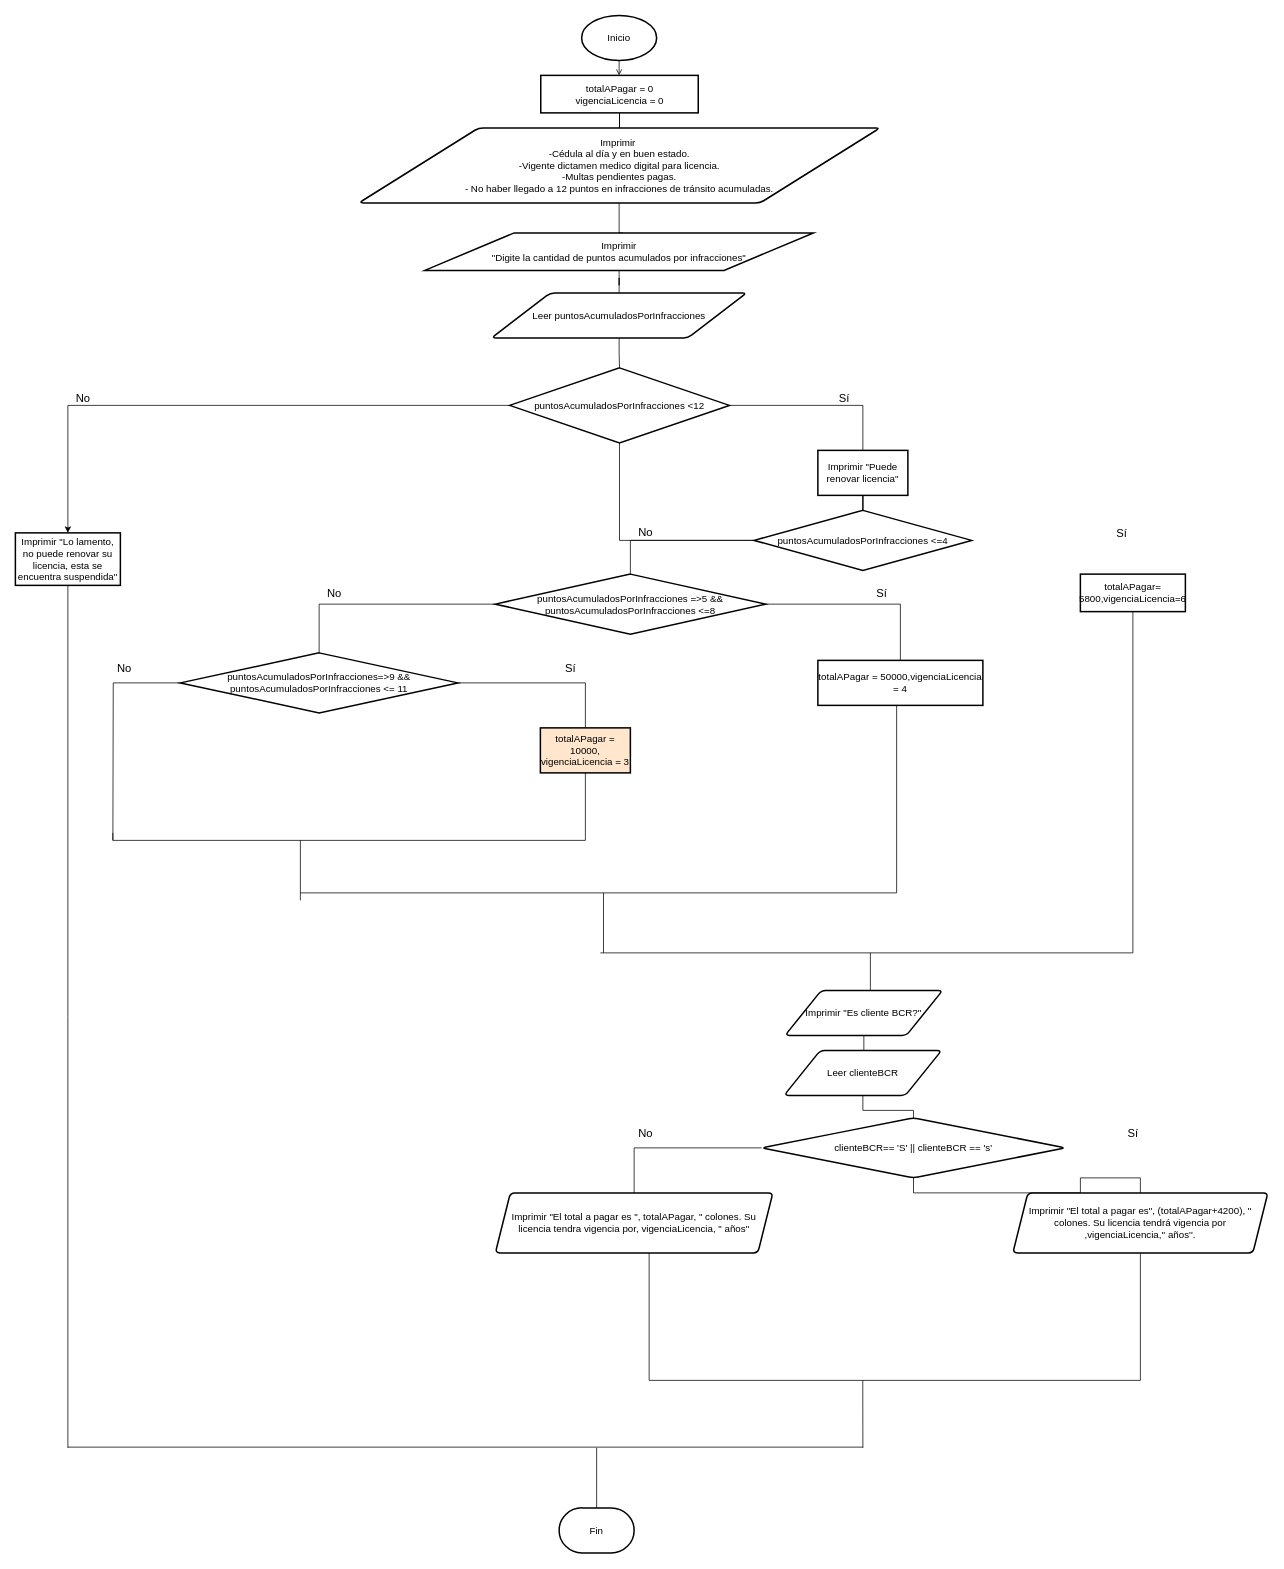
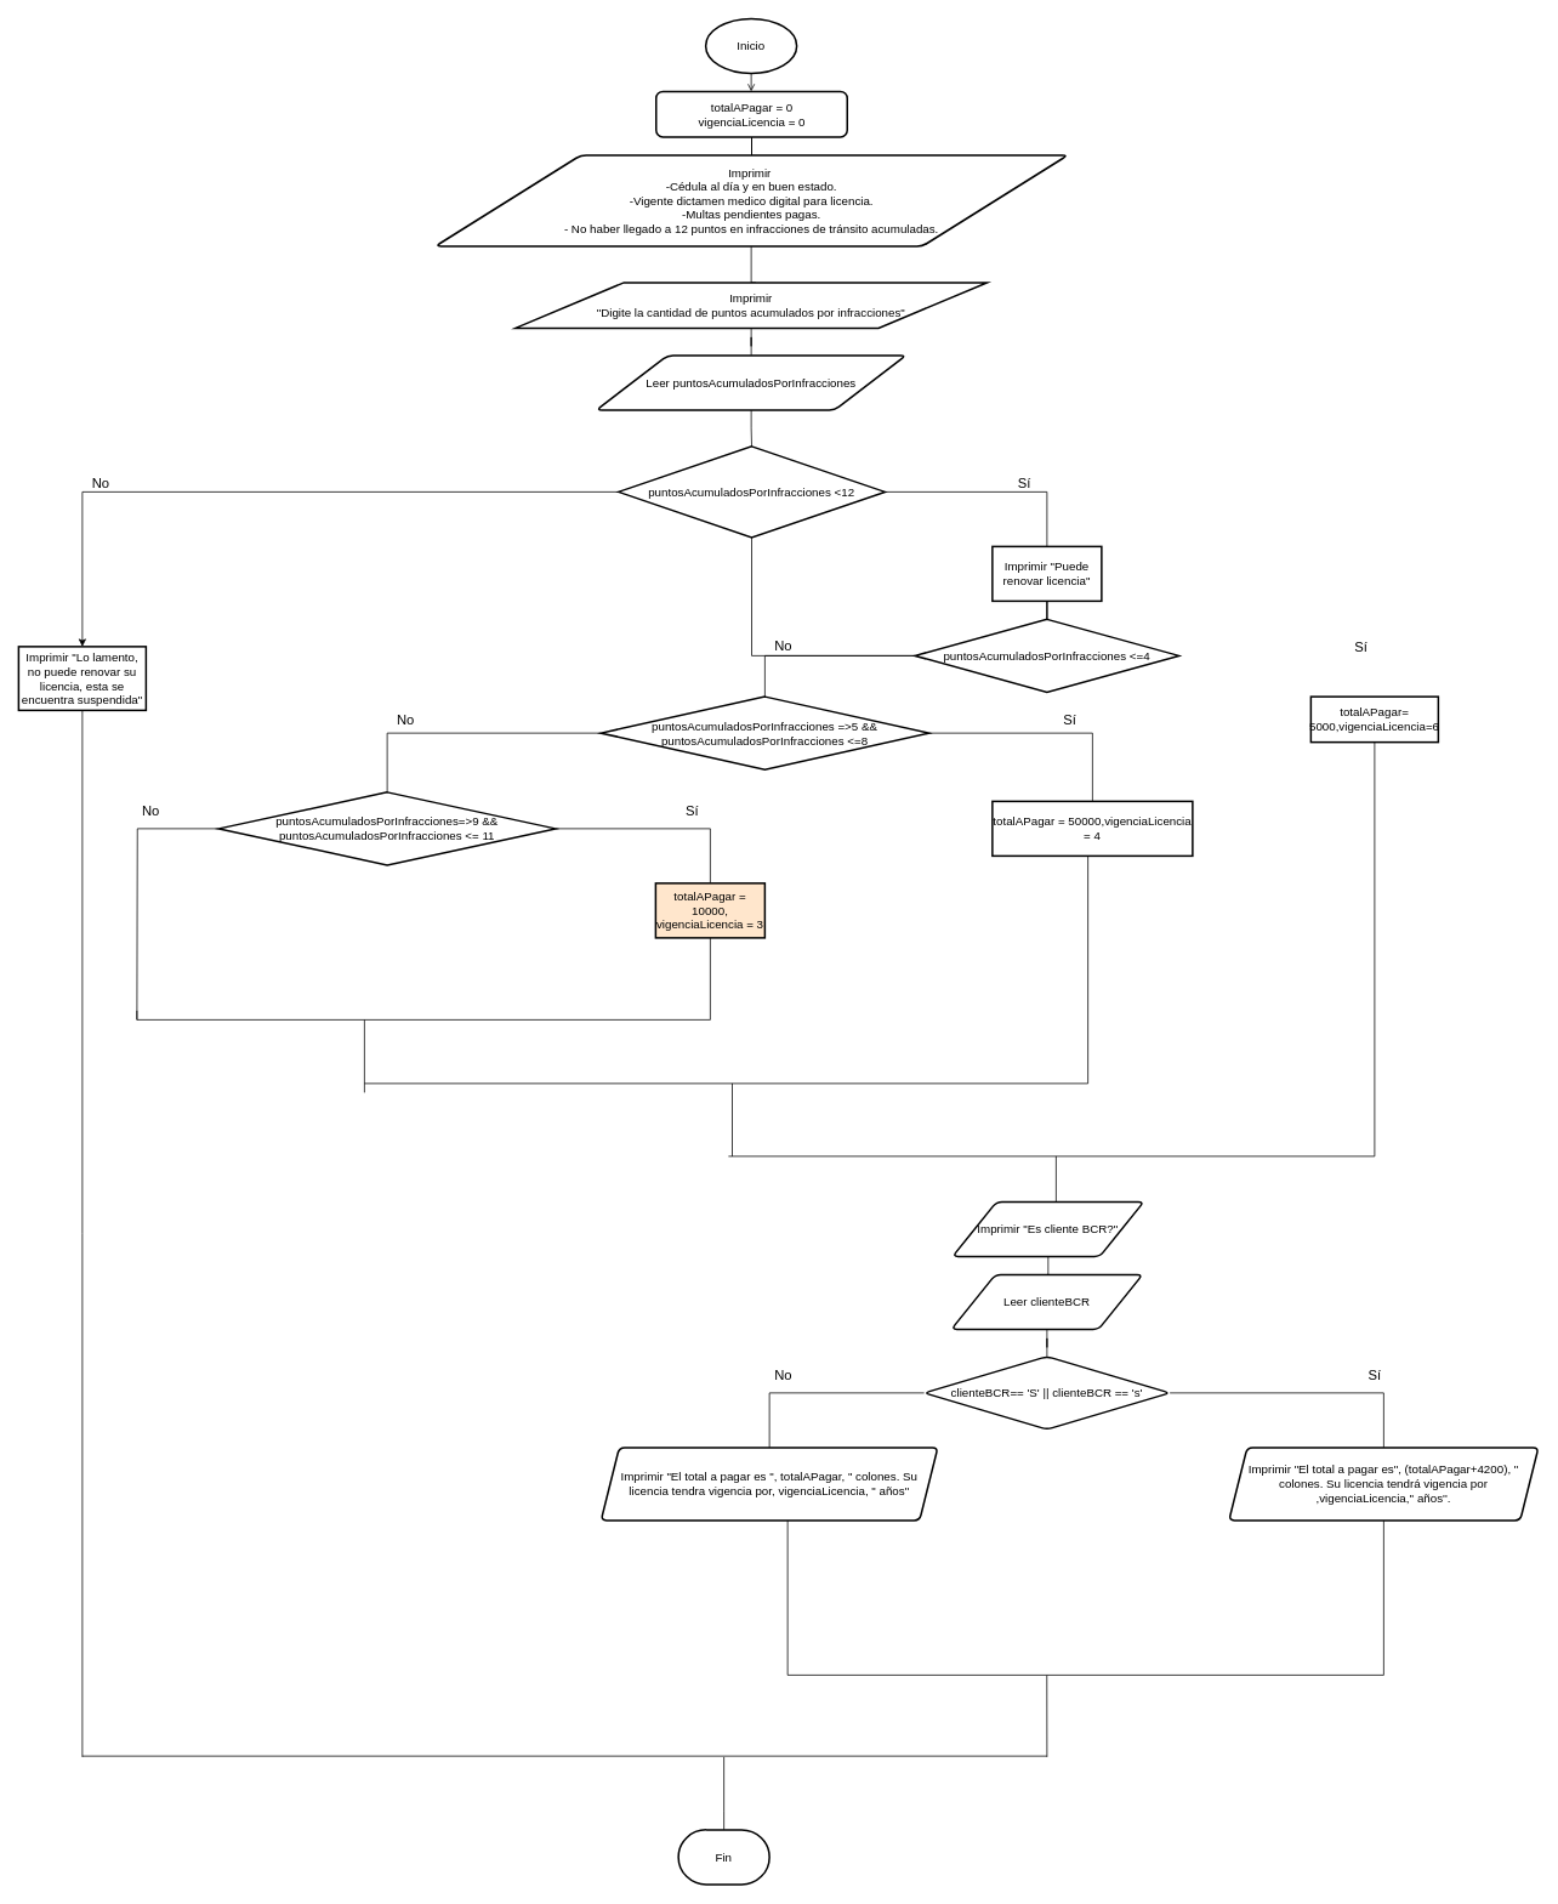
- <mxCell id="49" value="totalAPagar = 0&lt;br&gt;vigenciaLicencia = 0" style="whiteSpace=wrap;html=1;strokeWidth=2;fontSize=13;" vertex="1" parent="1"><mxGeometry x="720.5" y="100" width="210" height="50" as="geometry" /></mxCell>
+ <mxCell id="49" value="totalAPagar = 0&lt;br&gt;vigenciaLicencia = 0" style="whiteSpace=wrap;html=1;strokeWidth=2;fontSize=13;rounded=1;" vertex="1" parent="1"><mxGeometry x="720.5" y="100" width="210" height="50" as="geometry" /></mxCell>
- <mxCell id="20" value="totalAPagar= 5800,vigenciaLicencia=6" style="whiteSpace=wrap;html=1;strokeWidth=2;fontSize=13;" vertex="1" parent="1"><mxGeometry x="1440" y="765" width="140" height="50" as="geometry" /></mxCell>
+ <mxCell id="20" value="totalAPagar= 5000,vigenciaLicencia=6" style="whiteSpace=wrap;html=1;strokeWidth=2;fontSize=13;" vertex="1" parent="1"><mxGeometry x="1440" y="765" width="140" height="50" as="geometry" /></mxCell>
- <mxCell id="40" value="clienteBCR== 'S' || clienteBCR == 's'" style="rhombus;whiteSpace=wrap;html=1;strokeWidth=2;rounded=1;arcSize=12;fontSize=13;" vertex="1" parent="1"><mxGeometry x="1015" y="1490" width="405" height="80" as="geometry" /></mxCell>
+ <mxCell id="40" value="clienteBCR== 'S' || clienteBCR == 's'" style="rhombus;whiteSpace=wrap;html=1;strokeWidth=2;rounded=1;arcSize=12;fontSize=13;" vertex="1" parent="1"><mxGeometry x="1015" y="1490" width="270" height="80" as="geometry" /></mxCell>
